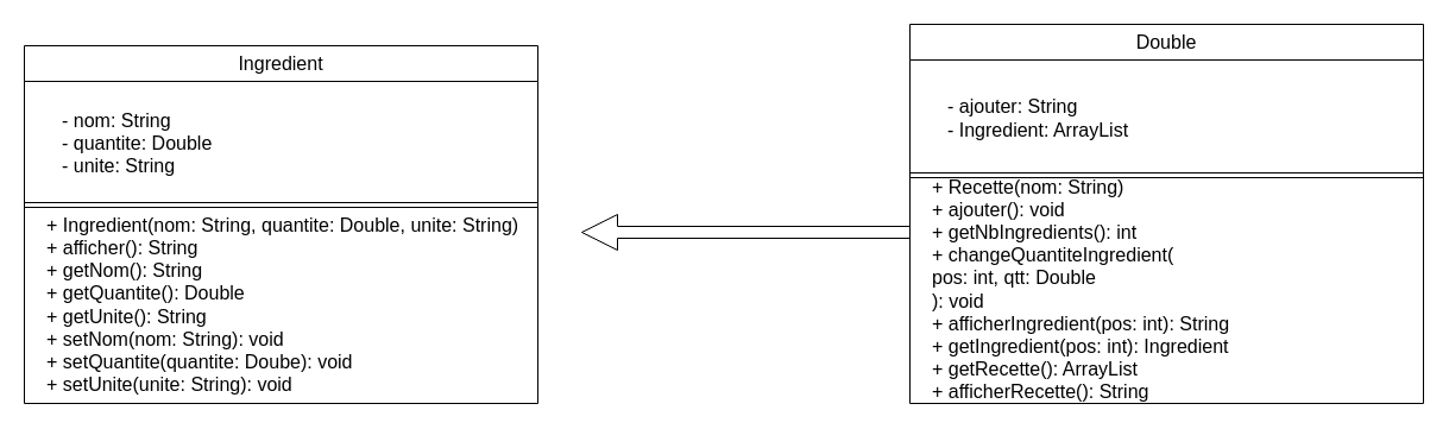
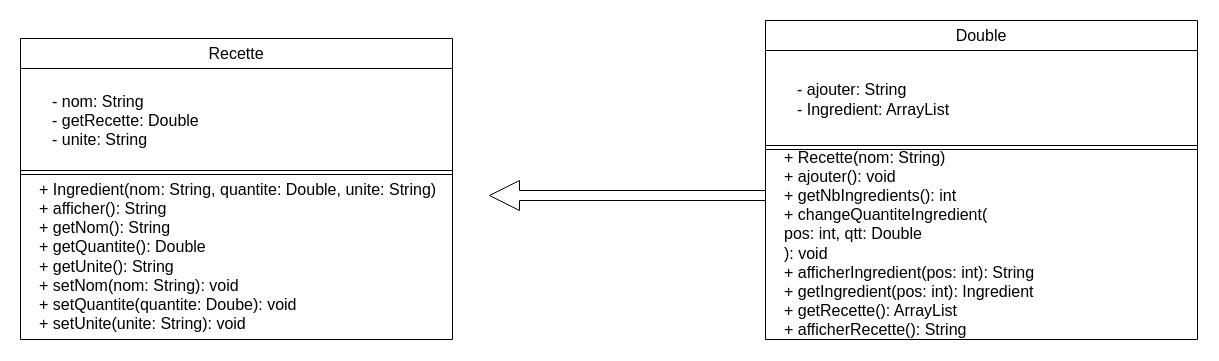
- <mxCell id="2" value="Ingredient" style="swimlane;fontStyle=0;childLayout=stackLayout;horizontal=1;startSize=30;horizontalStack=0;resizeParent=1;resizeParentMax=0;resizeLast=0;collapsible=1;marginBottom=0;whiteSpace=wrap;html=1;fontSize=16;align=center;" parent="1" vertex="1"><mxGeometry x="20" y="38" width="432" height="301" as="geometry" /></mxCell>
+ <mxCell id="2" value="Recette" style="swimlane;fontStyle=0;childLayout=stackLayout;horizontal=1;startSize=30;horizontalStack=0;resizeParent=1;resizeParentMax=0;resizeLast=0;collapsible=1;marginBottom=0;whiteSpace=wrap;html=1;fontSize=16;align=center;" parent="1" vertex="1"><mxGeometry x="20" y="38" width="432" height="301" as="geometry" /></mxCell>
- <mxCell id="3" value="- nom: String&lt;br&gt;- quantite: Double&lt;br&gt;- unite: String" style="text;html=1;strokeColor=none;fillColor=none;align=left;verticalAlign=middle;whiteSpace=wrap;rounded=0;fontSize=16;spacingLeft=30;" parent="2" vertex="1"><mxGeometry y="30" width="432" height="104" as="geometry" /></mxCell>
+ <mxCell id="3" value="- nom: String&lt;br&gt;- getRecette: Double&lt;br&gt;- unite: String" style="text;html=1;strokeColor=none;fillColor=none;align=left;verticalAlign=middle;whiteSpace=wrap;rounded=0;fontSize=16;spacingLeft=30;" parent="2" vertex="1"><mxGeometry y="30" width="432" height="104" as="geometry" /></mxCell>
